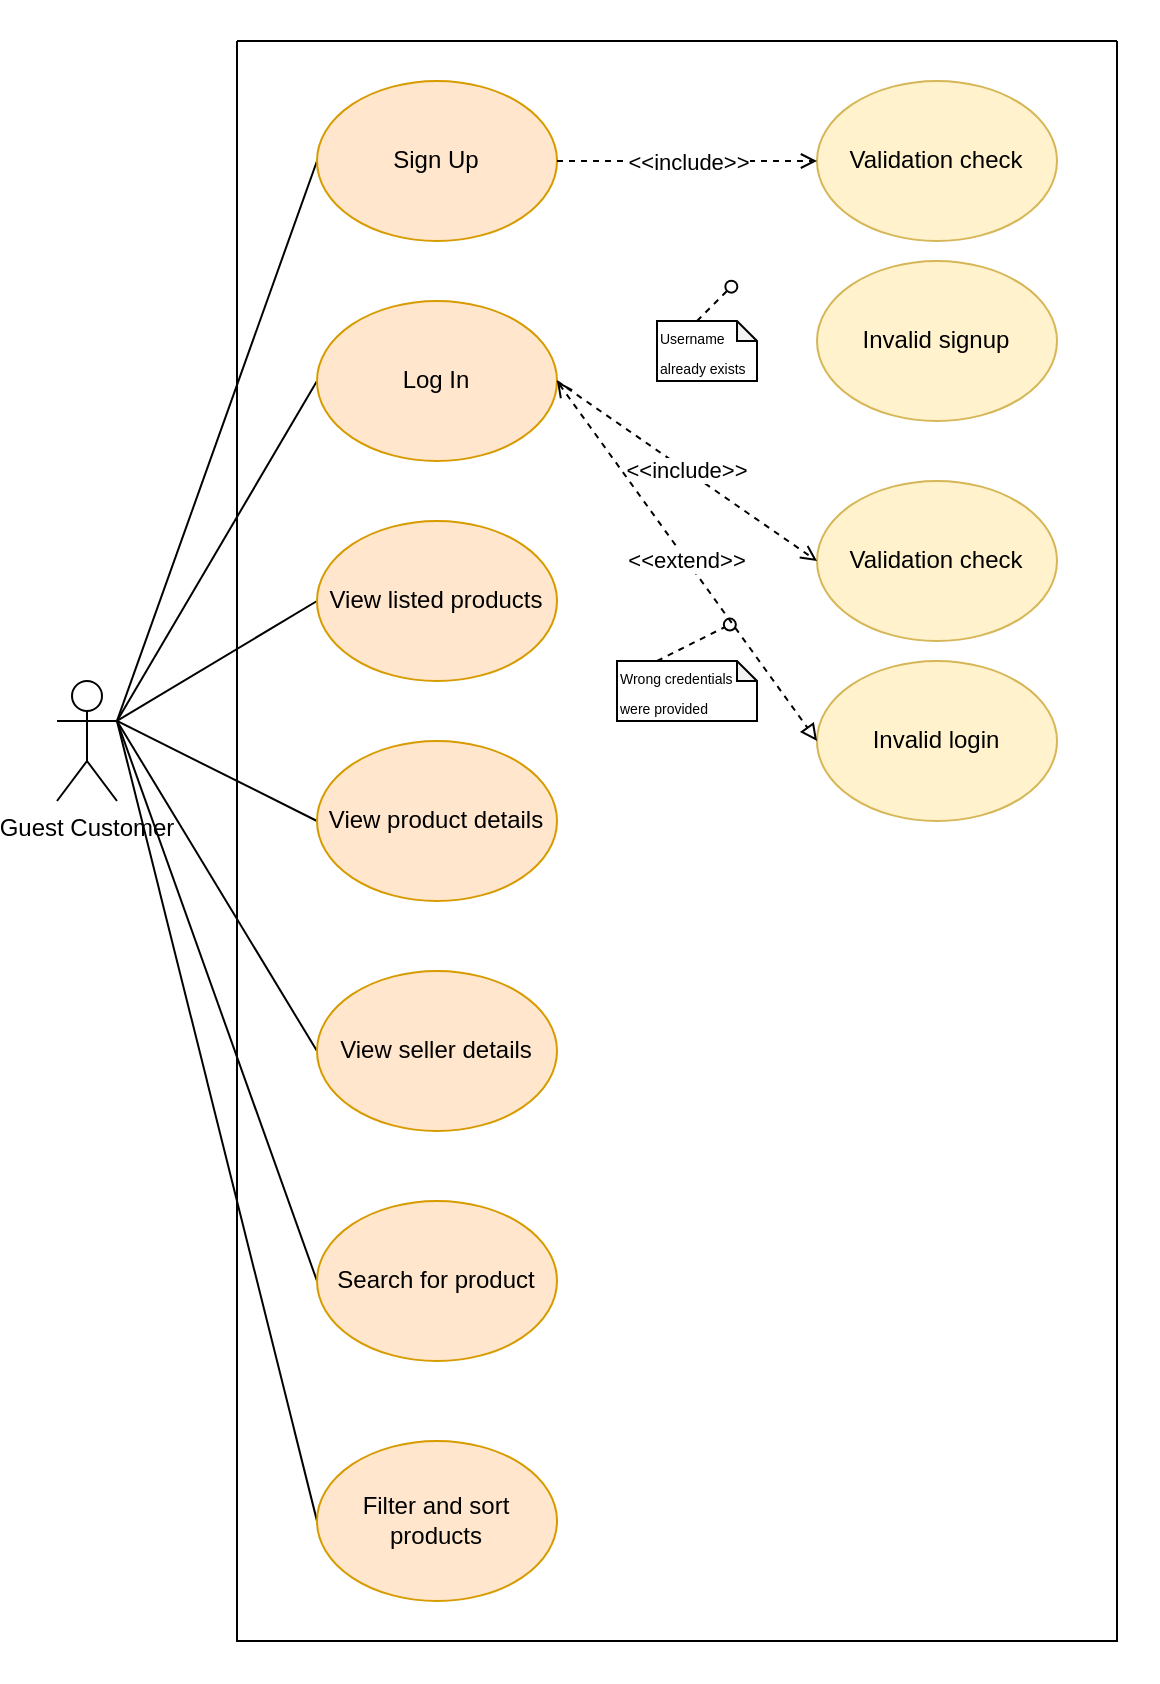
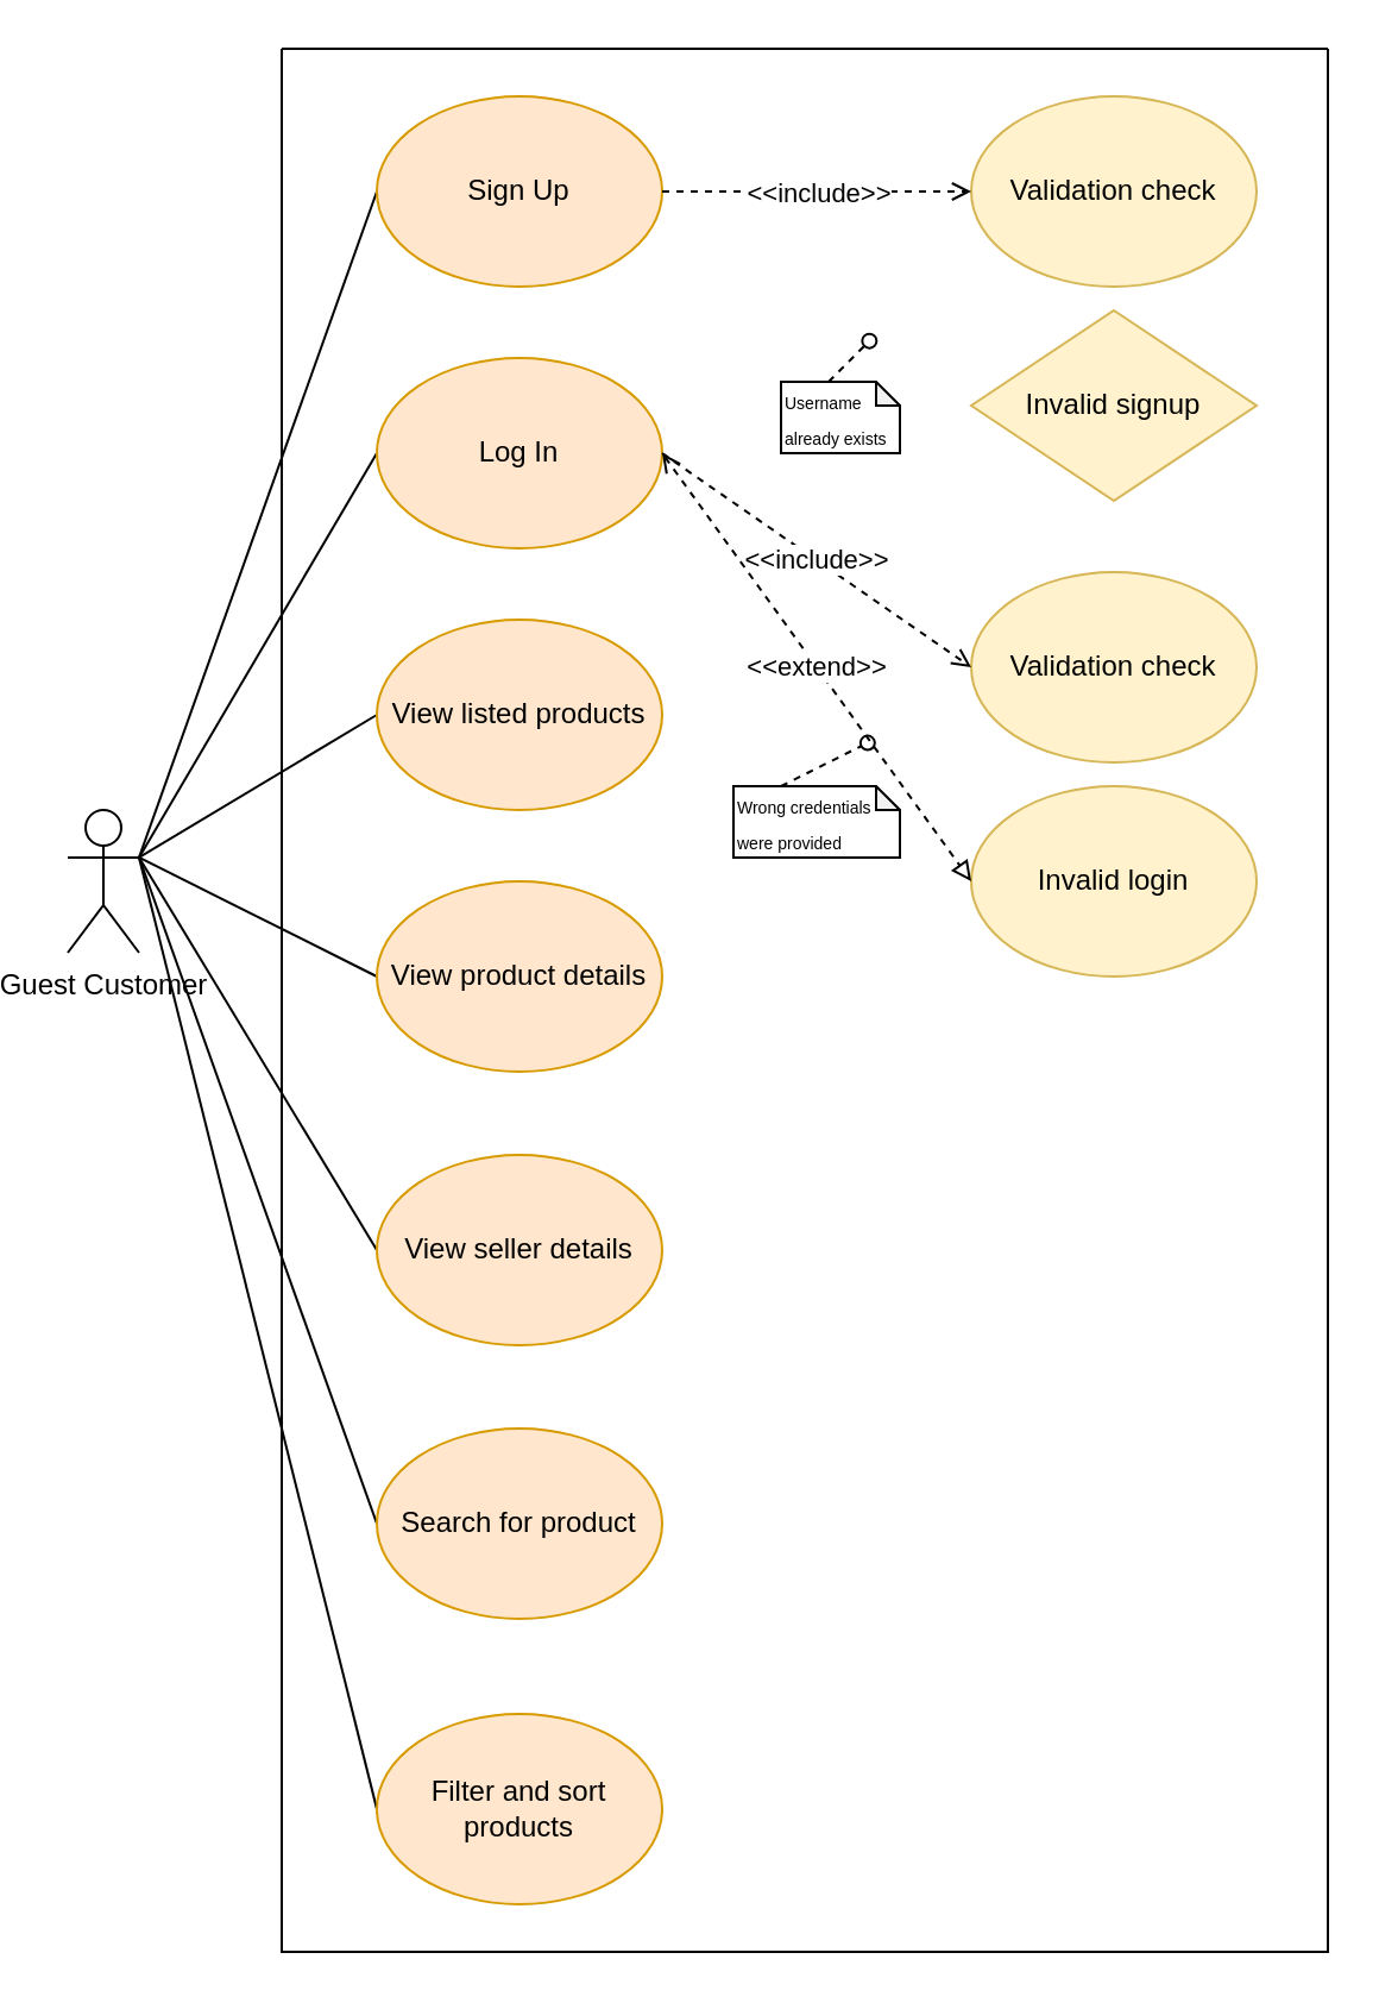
- <mxCell id="20" value="Invalid signup" style="ellipse;whiteSpace=wrap;html=1;fillColor=#fff2cc;strokeColor=#d6b656;" parent="10" vertex="1"><mxGeometry x="290" y="110" width="120" height="80" as="geometry" /></mxCell>
+ <mxCell id="20" value="Invalid signup" style="rhombus;whiteSpace=wrap;html=1;fillColor=#fff2cc;strokeColor=#d6b656;" parent="10" vertex="1"><mxGeometry x="290" y="110" width="120" height="80" as="geometry" /></mxCell>
